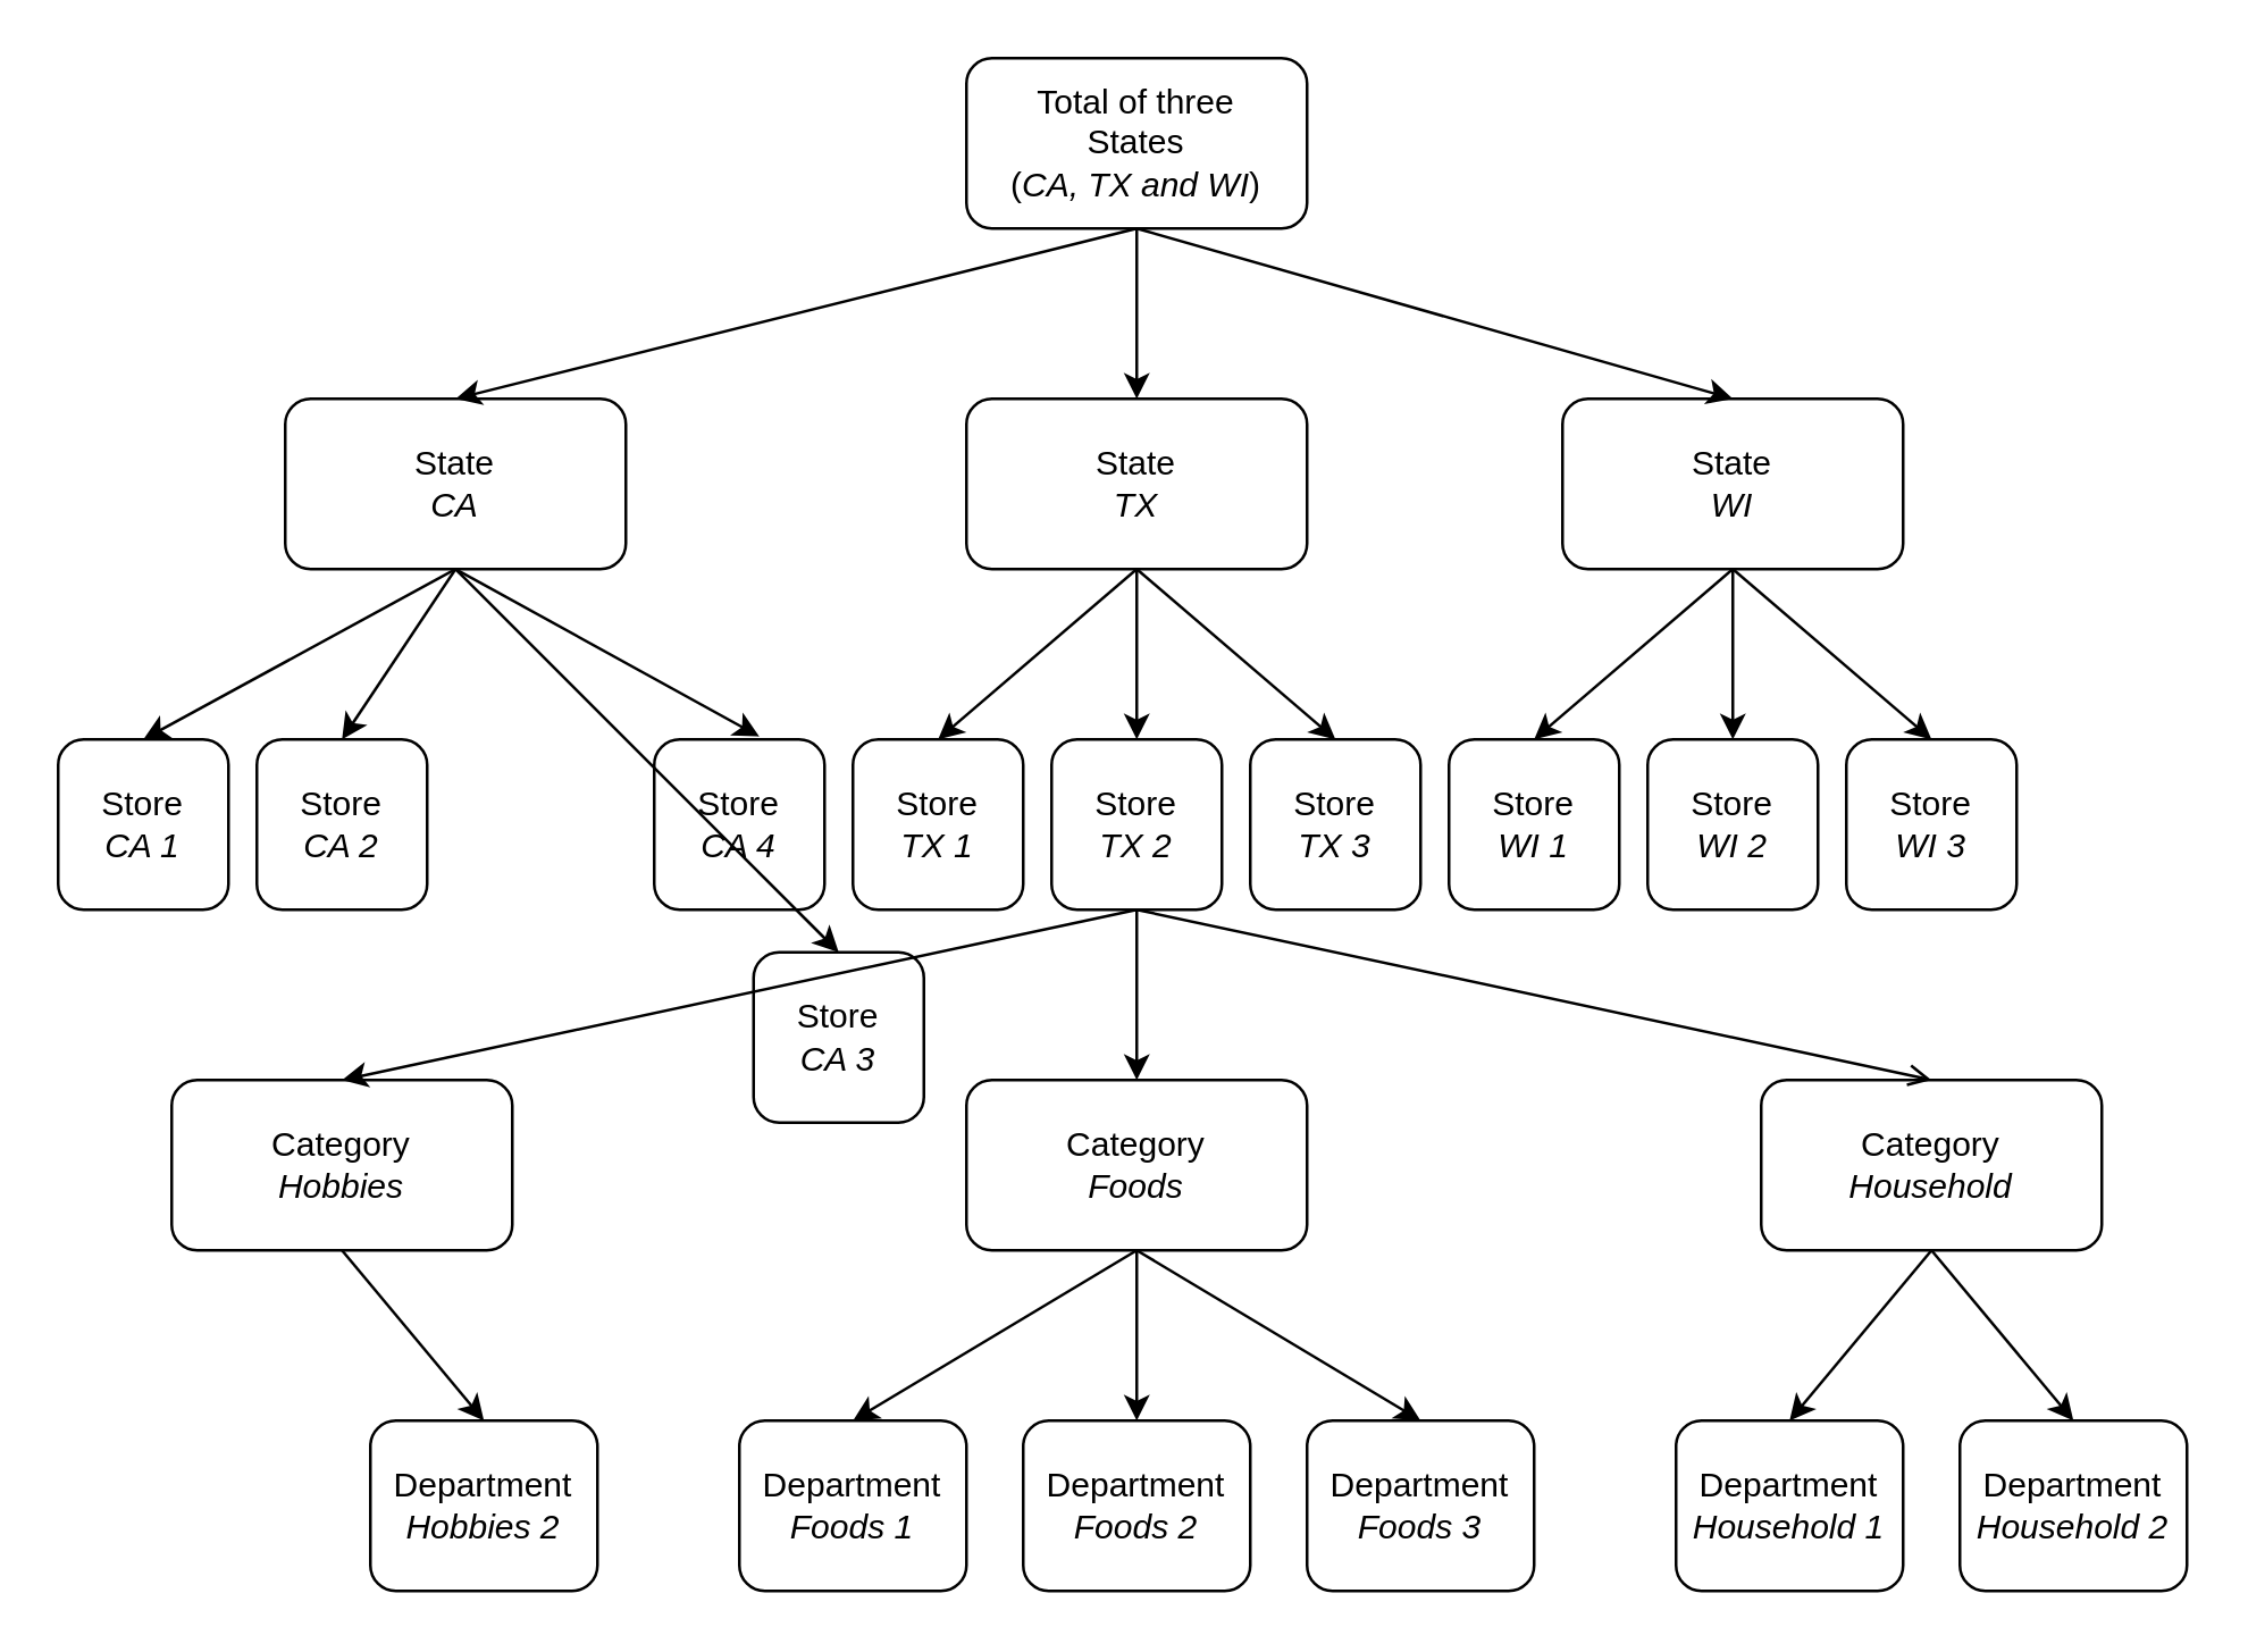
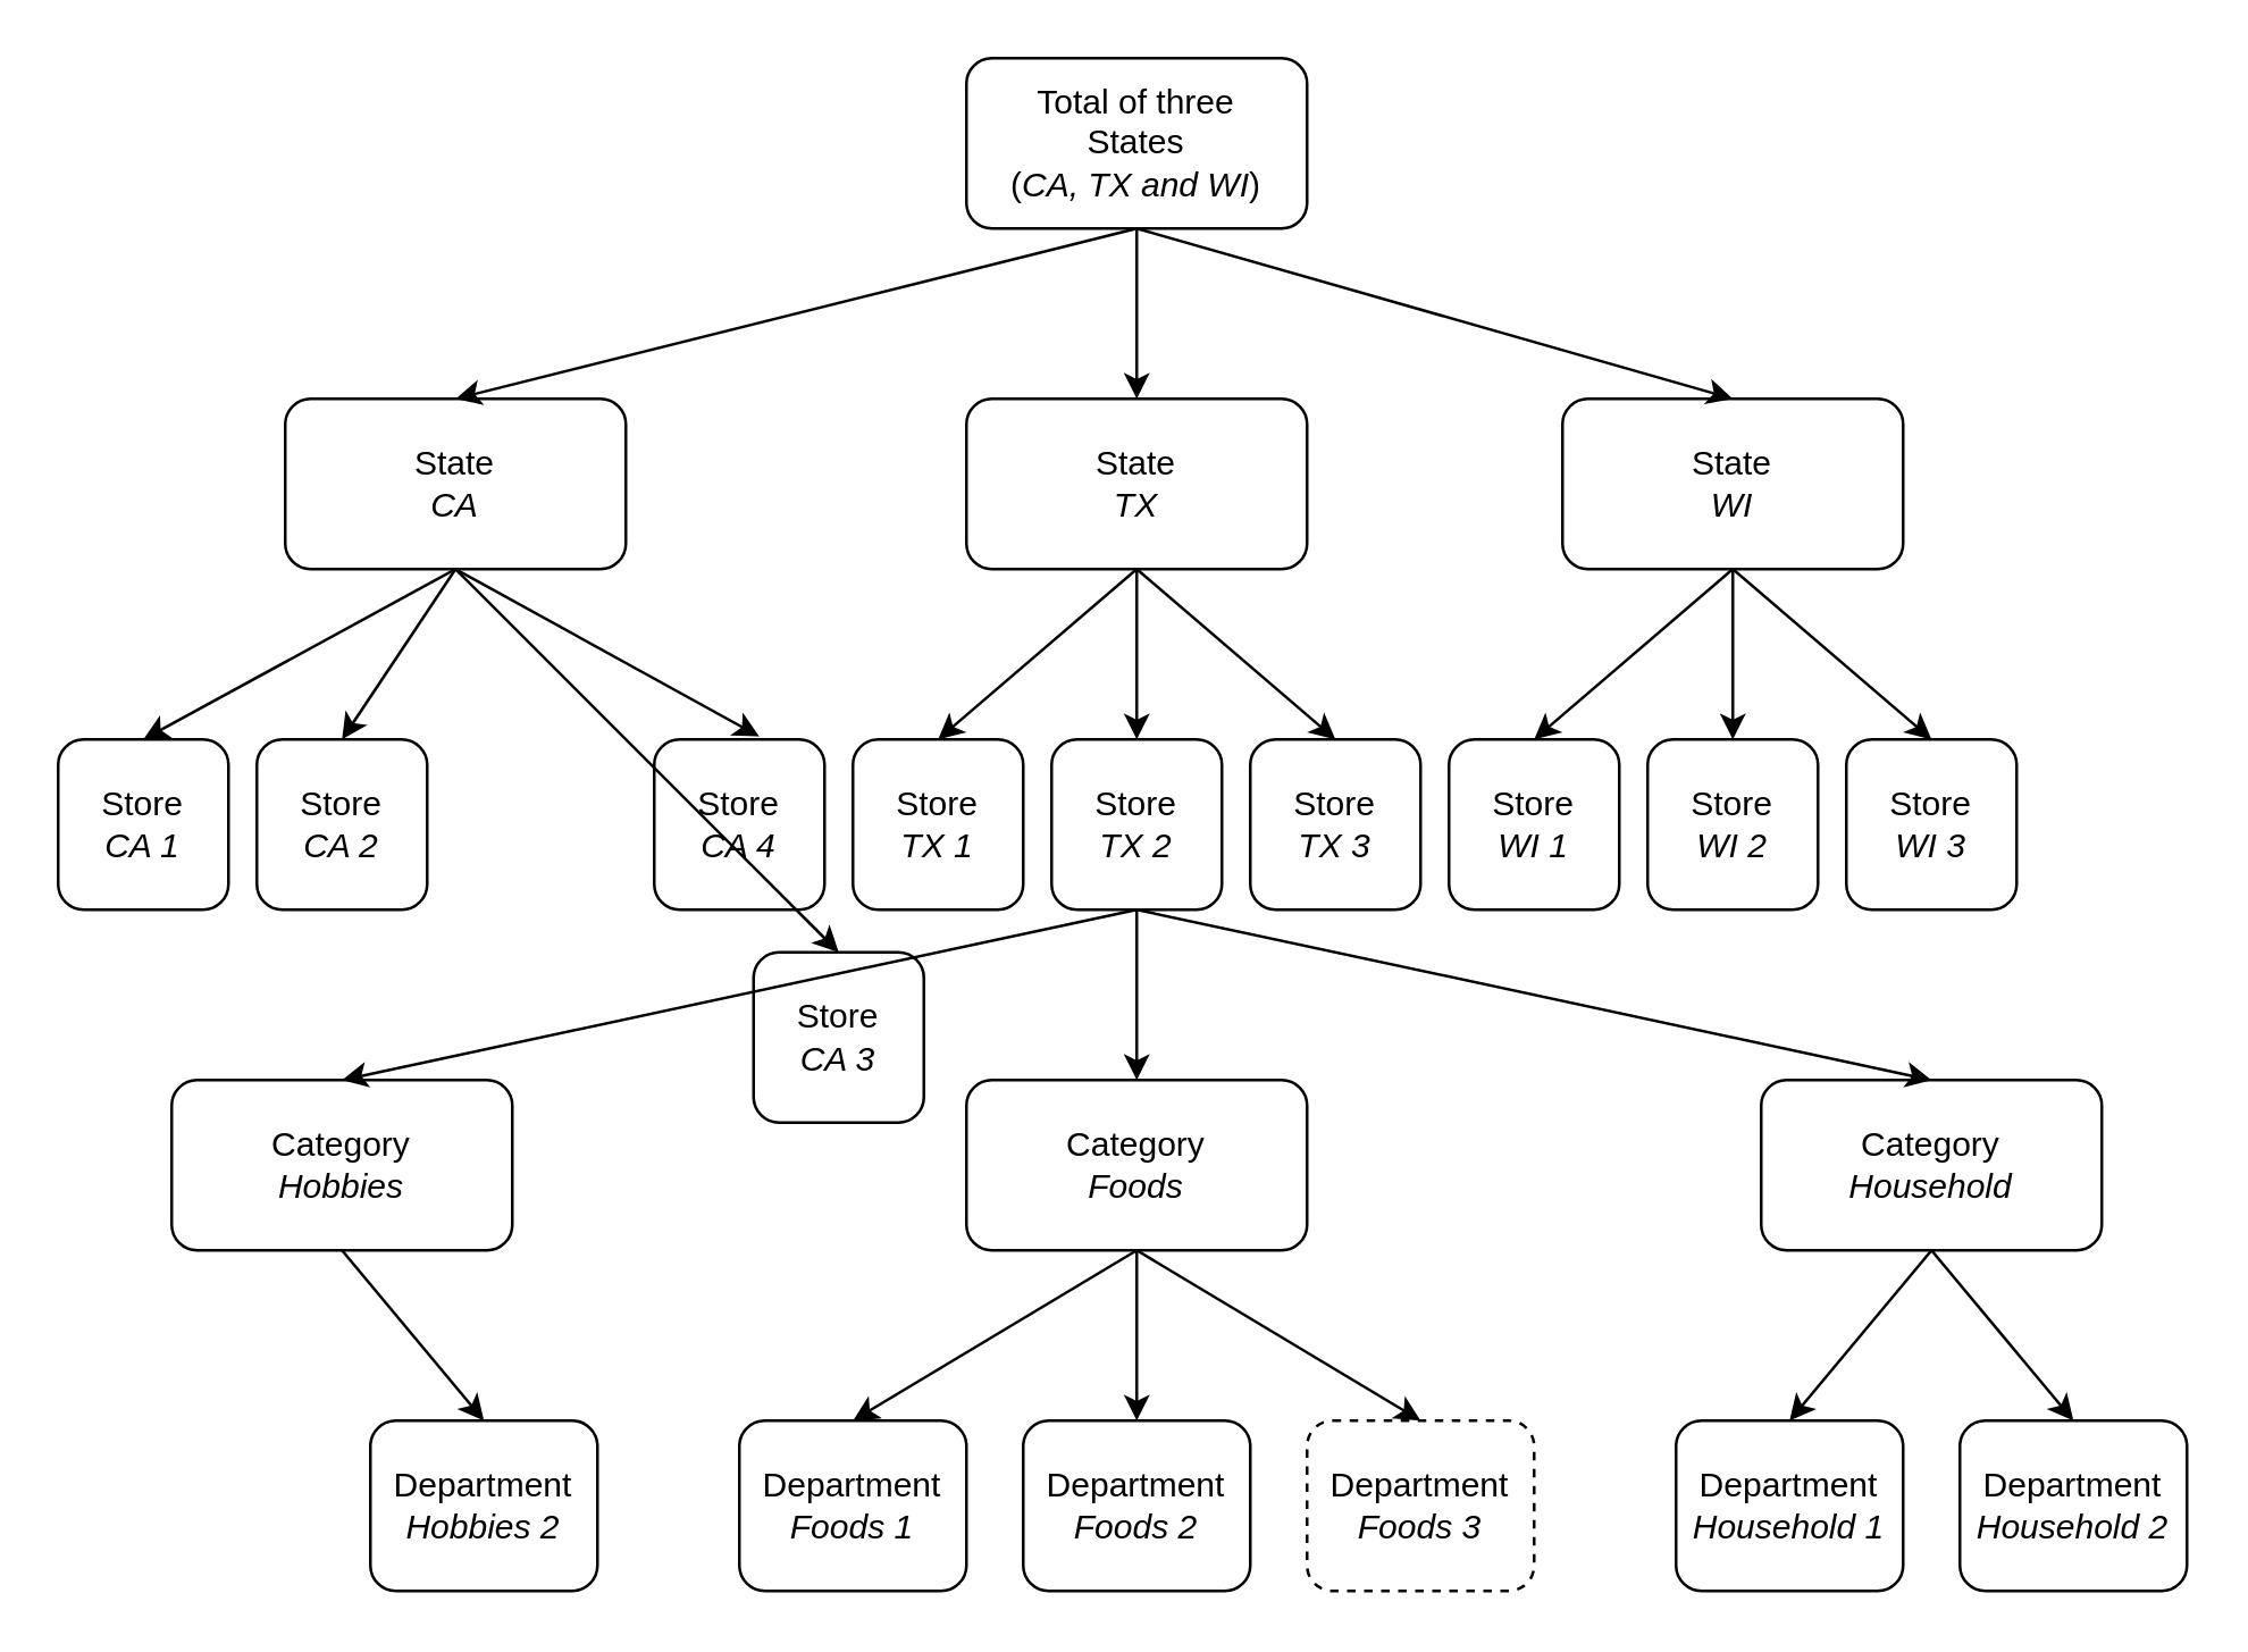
- <mxCell id="39" value="" style="endArrow=open;html=1;rounded=0;exitX=0.5;exitY=1;exitDx=0;exitDy=0;entryX=0.5;entryY=0;entryDx=0;entryDy=0;" edge="1" parent="1" source="14" target="31"><mxGeometry width="50" height="50" relative="1" as="geometry"><mxPoint x="410" y="330" as="sourcePoint" /><mxPoint x="410" y="390" as="targetPoint" /></mxGeometry></mxCell>
+ <mxCell id="39" value="" style="endArrow=classic;html=1;rounded=0;exitX=0.5;exitY=1;exitDx=0;exitDy=0;entryX=0.5;entryY=0;entryDx=0;entryDy=0;" edge="1" parent="1" source="14" target="31"><mxGeometry width="50" height="50" relative="1" as="geometry"><mxPoint x="410" y="330" as="sourcePoint" /><mxPoint x="410" y="390" as="targetPoint" /></mxGeometry></mxCell>
- <mxCell id="37" value="&lt;div&gt;Department&lt;/div&gt;&lt;div&gt;&lt;i&gt;Foods 3&lt;/i&gt;&lt;br&gt;&lt;/div&gt;" style="rounded=1;whiteSpace=wrap;html=1;" vertex="1" parent="1"><mxGeometry x="460" y="500" width="80" height="60" as="geometry" /></mxCell>
+ <mxCell id="37" value="&lt;div&gt;Department&lt;/div&gt;&lt;div&gt;&lt;i&gt;Foods 3&lt;/i&gt;&lt;br&gt;&lt;/div&gt;" style="rounded=1;whiteSpace=wrap;html=1;dashed=1;" vertex="1" parent="1"><mxGeometry x="460" y="500" width="80" height="60" as="geometry" /></mxCell>
